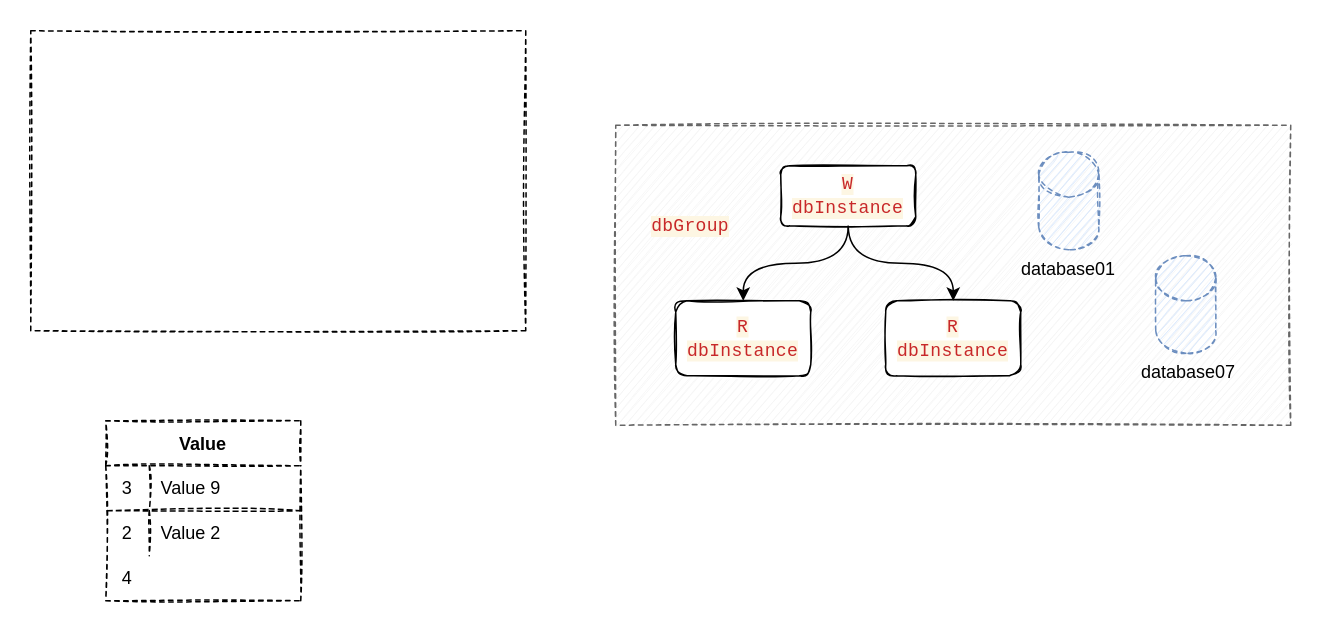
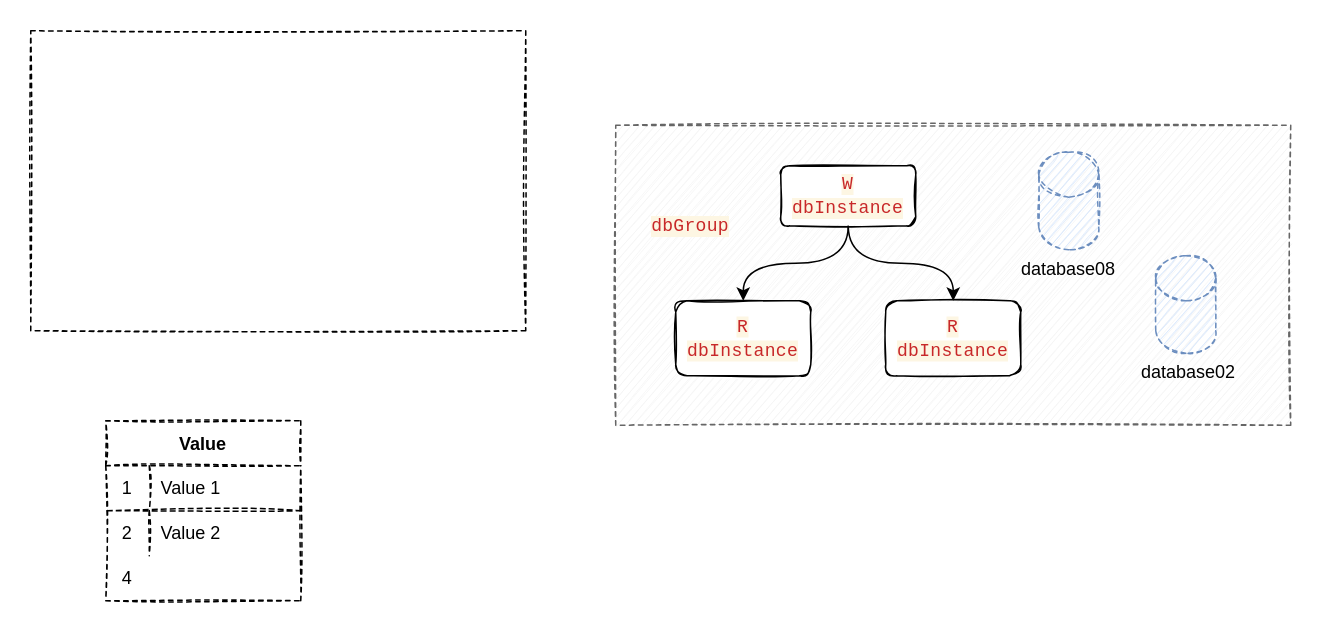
- <mxCell id="20" value="database01" style="text;html=1;strokeColor=none;fillColor=none;align=center;verticalAlign=middle;whiteSpace=wrap;rounded=0;dashed=1;sketch=1;" vertex="1" parent="1"><mxGeometry x="682" y="164" width="60" height="30" as="geometry" /></mxCell>
+ <mxCell id="20" value="database08" style="text;html=1;strokeColor=none;fillColor=none;align=center;verticalAlign=middle;whiteSpace=wrap;rounded=0;dashed=1;sketch=1;" vertex="1" parent="1"><mxGeometry x="682" y="164" width="60" height="30" as="geometry" /></mxCell>
- <mxCell id="22" value="database07" style="text;html=1;strokeColor=none;fillColor=none;align=center;verticalAlign=middle;whiteSpace=wrap;rounded=0;dashed=1;sketch=1;" vertex="1" parent="1"><mxGeometry x="762" y="233" width="60" height="30" as="geometry" /></mxCell>
+ <mxCell id="22" value="database02" style="text;html=1;strokeColor=none;fillColor=none;align=center;verticalAlign=middle;whiteSpace=wrap;rounded=0;dashed=1;sketch=1;" vertex="1" parent="1"><mxGeometry x="762" y="233" width="60" height="30" as="geometry" /></mxCell>
- <mxCell id="11" value="3" style="shape=partialRectangle;html=1;whiteSpace=wrap;connectable=0;fillColor=none;top=0;left=0;bottom=0;right=0;overflow=hidden;pointerEvents=1;dashed=1;sketch=1;" vertex="1" parent="10"><mxGeometry width="29" height="30" as="geometry"><mxRectangle width="29" height="30" as="alternateBounds" /></mxGeometry></mxCell>
+ <mxCell id="11" value="1" style="shape=partialRectangle;html=1;whiteSpace=wrap;connectable=0;fillColor=none;top=0;left=0;bottom=0;right=0;overflow=hidden;pointerEvents=1;dashed=1;sketch=1;" vertex="1" parent="10"><mxGeometry width="29" height="30" as="geometry"><mxRectangle width="29" height="30" as="alternateBounds" /></mxGeometry></mxCell>
- <mxCell id="12" value="Value 9" style="shape=partialRectangle;html=1;whiteSpace=wrap;connectable=0;fillColor=none;top=0;left=0;bottom=0;right=0;align=left;spacingLeft=6;overflow=hidden;pointerEvents=1;dashed=1;sketch=1;" vertex="1" parent="10"><mxGeometry x="29" width="101" height="30" as="geometry"><mxRectangle width="101" height="30" as="alternateBounds" /></mxGeometry></mxCell>
+ <mxCell id="12" value="Value 1" style="shape=partialRectangle;html=1;whiteSpace=wrap;connectable=0;fillColor=none;top=0;left=0;bottom=0;right=0;align=left;spacingLeft=6;overflow=hidden;pointerEvents=1;dashed=1;sketch=1;" vertex="1" parent="10"><mxGeometry x="29" width="101" height="30" as="geometry"><mxRectangle width="101" height="30" as="alternateBounds" /></mxGeometry></mxCell>
